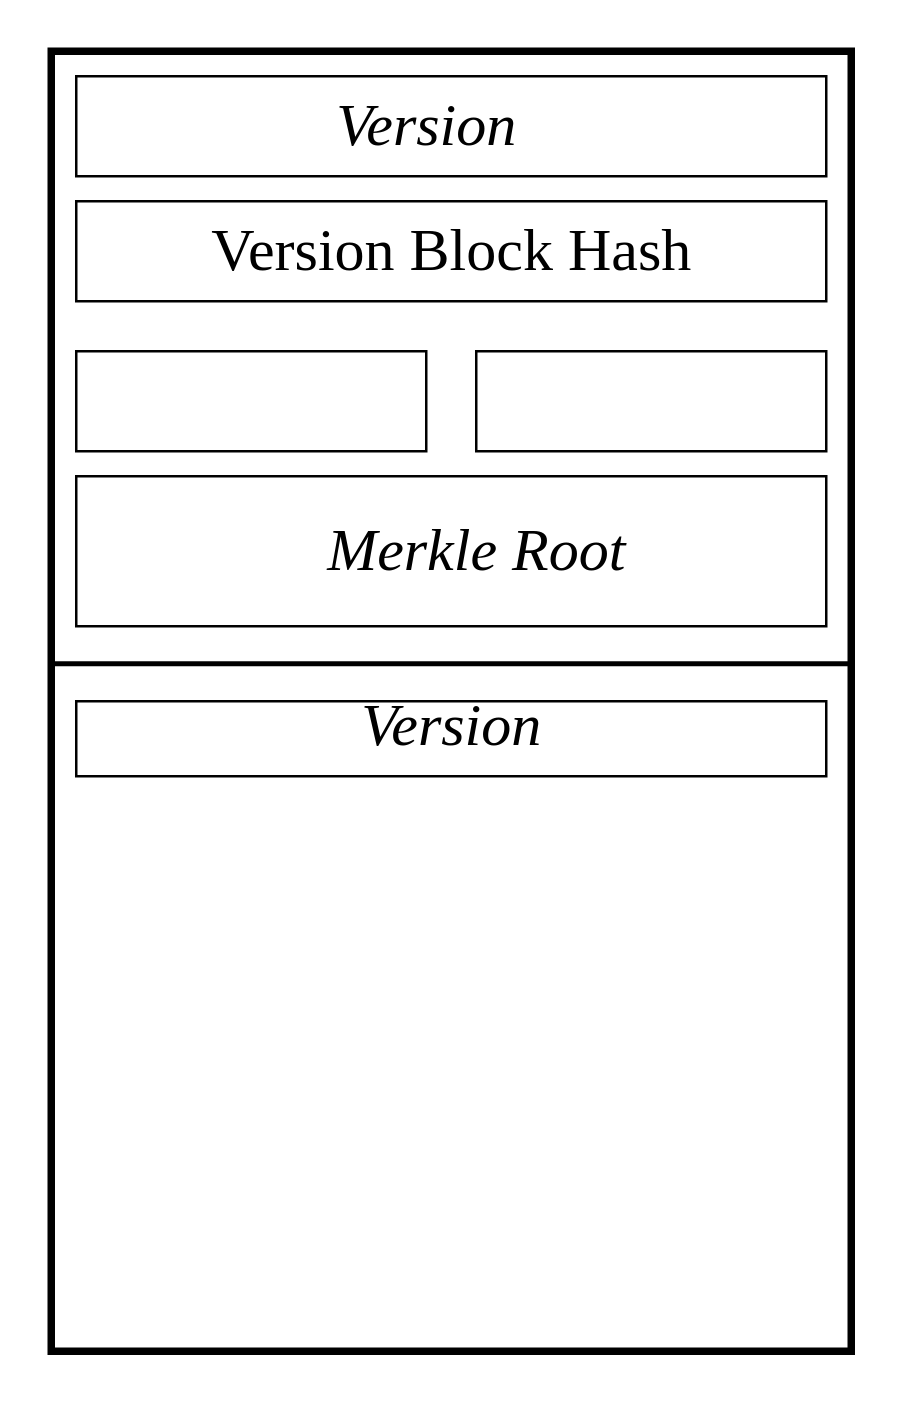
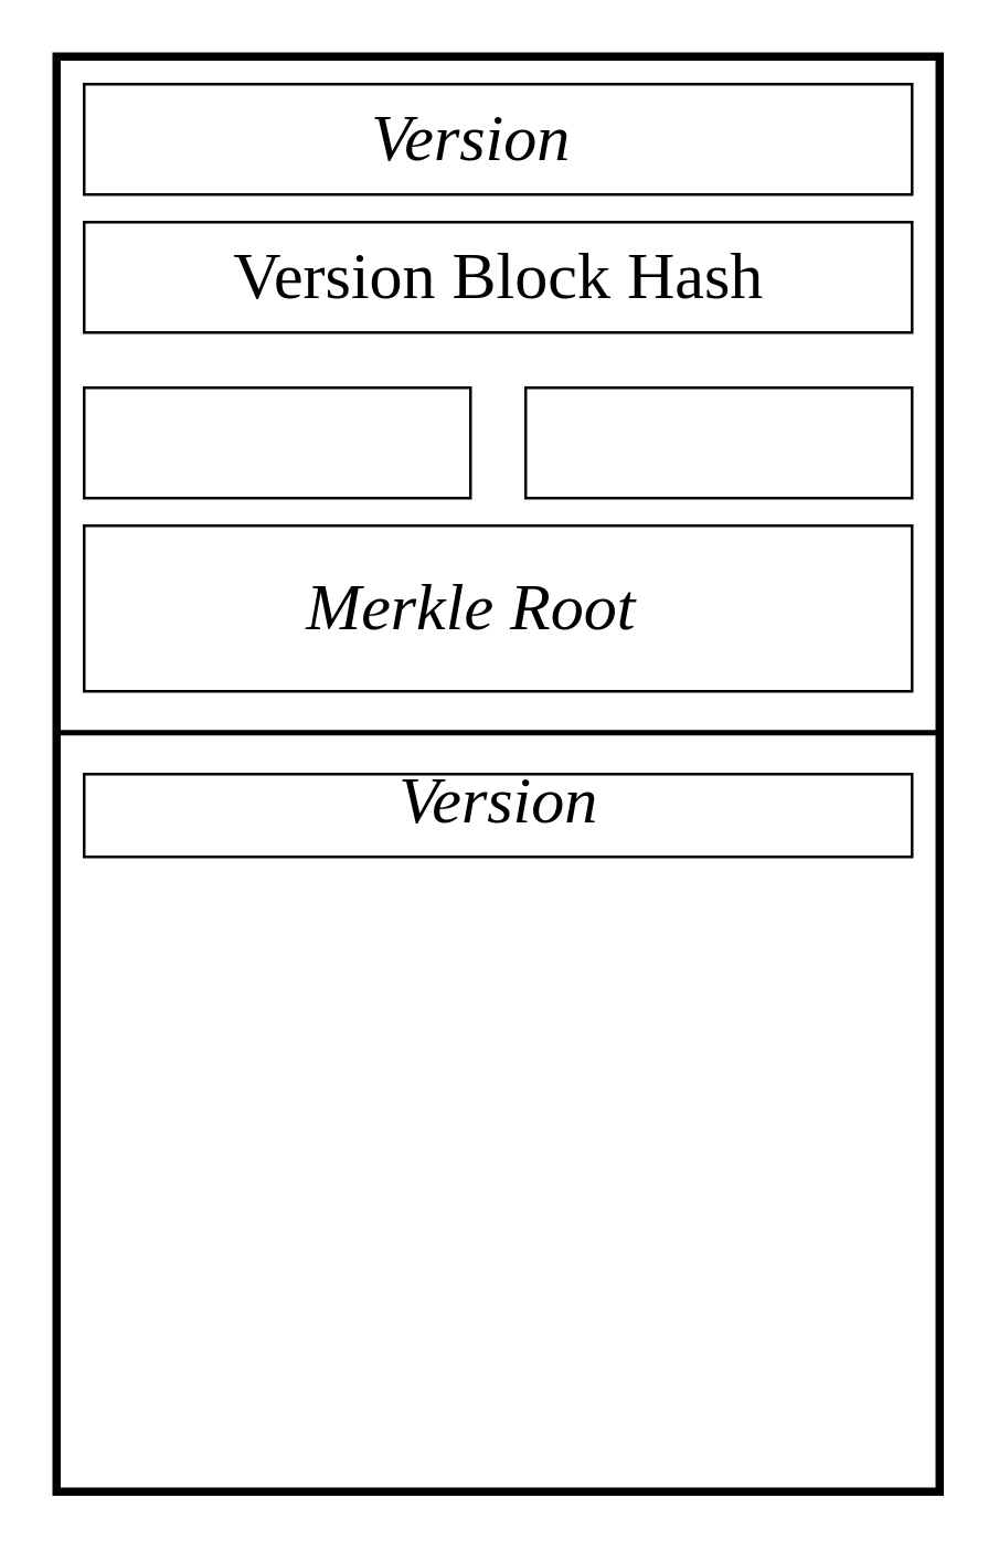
- <mxCell id="10" value="Merkle Root" style="text;strokeColor=none;fillColor=none;html=1;fontSize=24;fontStyle=2;verticalAlign=middle;align=center;fontFamily=Comic Sans MS;" vertex="1" parent="1"><mxGeometry x="140" y="200" width="100" height="40" as="geometry" /></mxCell>
+ <mxCell id="10" value="Merkle Root" style="text;strokeColor=none;fillColor=none;html=1;fontSize=24;fontStyle=2;verticalAlign=middle;align=center;fontFamily=Comic Sans MS;" vertex="1" parent="1"><mxGeometry x="120" y="200" width="100" height="40" as="geometry" /></mxCell>
